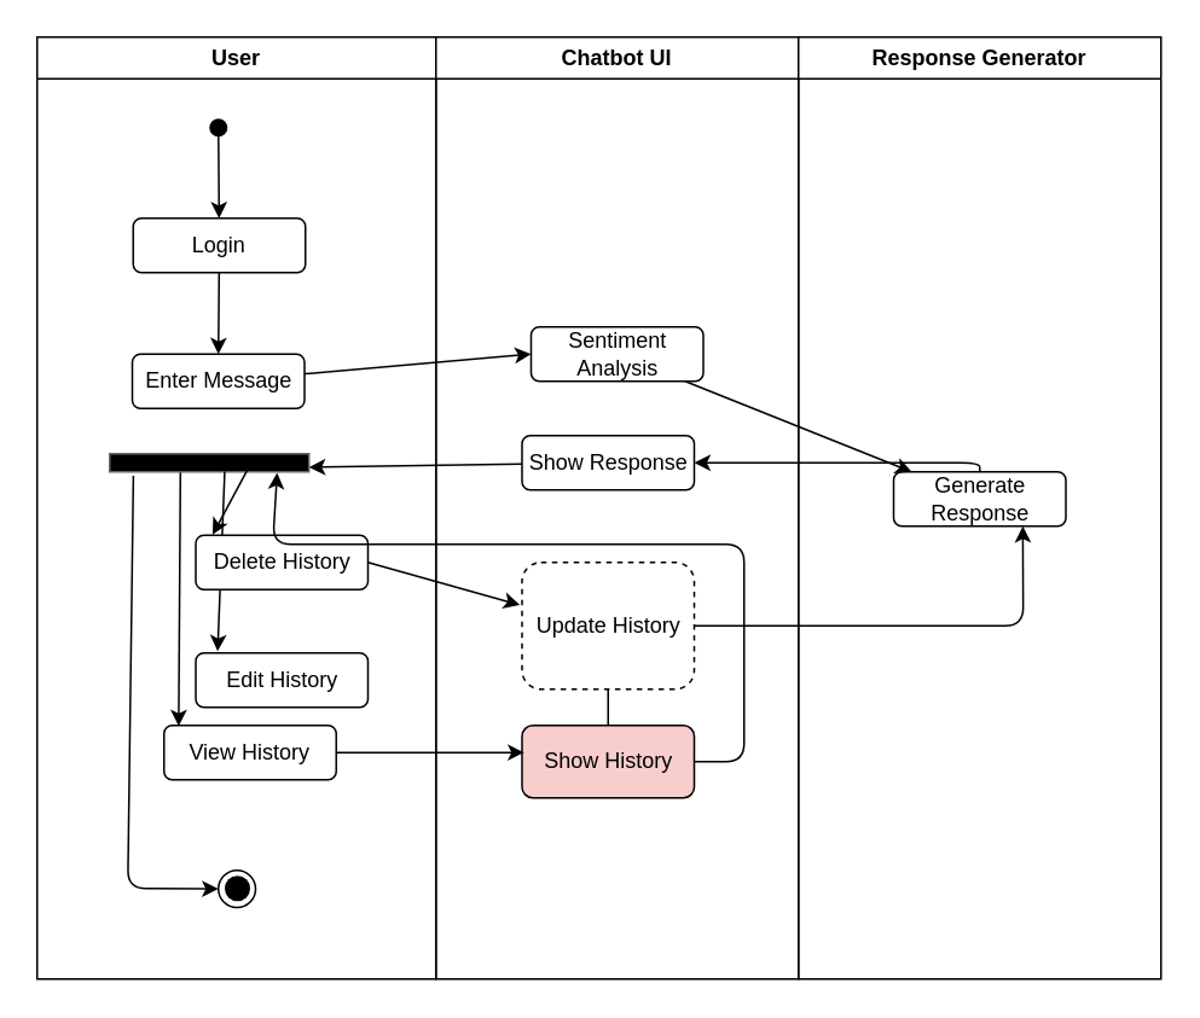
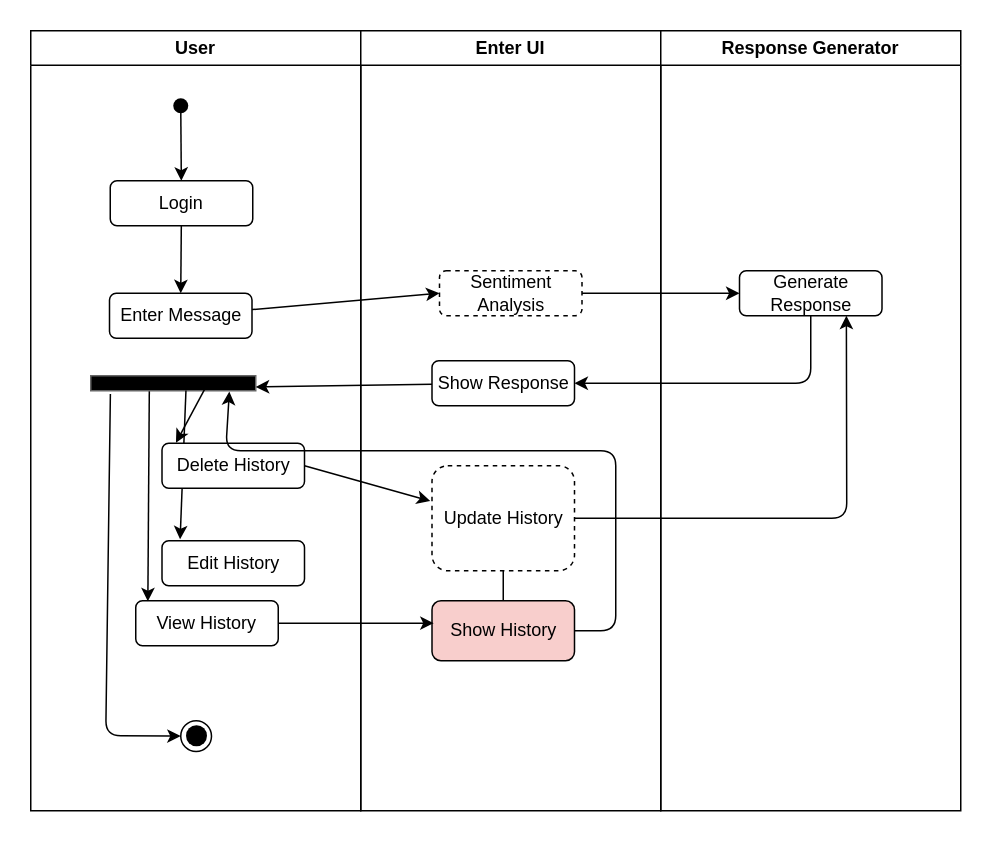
- <mxCell id="24" value="Chatbot UI" style="swimlane;whiteSpace=wrap;html=1;" vertex="1" parent="1"><mxGeometry x="240" y="20" width="200" height="520" as="geometry" /></mxCell>
+ <mxCell id="24" value="Enter UI" style="swimlane;whiteSpace=wrap;html=1;" vertex="1" parent="1"><mxGeometry x="240" y="20" width="200" height="520" as="geometry" /></mxCell>
- <mxCell id="25" value="Sentiment Analysis" style="rounded=1;whiteSpace=wrap;html=1;" vertex="1" parent="24"><mxGeometry x="52.5" y="160" width="95" height="30" as="geometry" /></mxCell>
+ <mxCell id="25" value="Sentiment Analysis" style="rounded=1;whiteSpace=wrap;html=1;dashed=1;" vertex="1" parent="24"><mxGeometry x="52.5" y="160" width="95" height="30" as="geometry" /></mxCell>
- <mxCell id="28" value="Generate Response" style="rounded=1;whiteSpace=wrap;html=1;" vertex="1" parent="27"><mxGeometry x="52.5" y="240" width="95" height="30" as="geometry" /></mxCell>
+ <mxCell id="28" value="Generate Response" style="rounded=1;whiteSpace=wrap;html=1;" vertex="1" parent="27"><mxGeometry x="52.5" y="160" width="95" height="30" as="geometry" /></mxCell>
